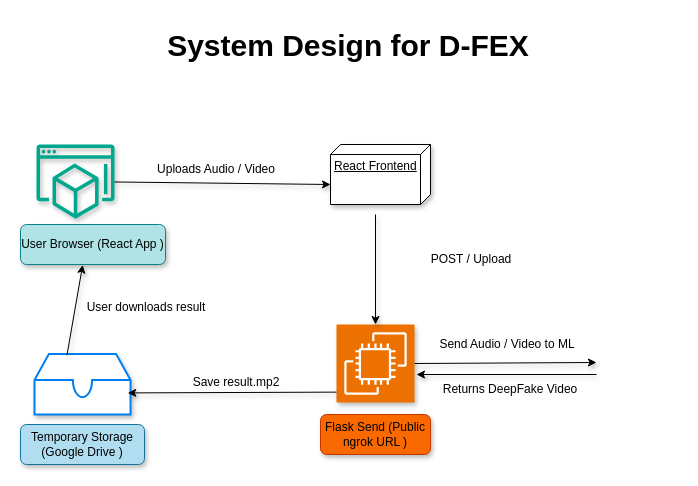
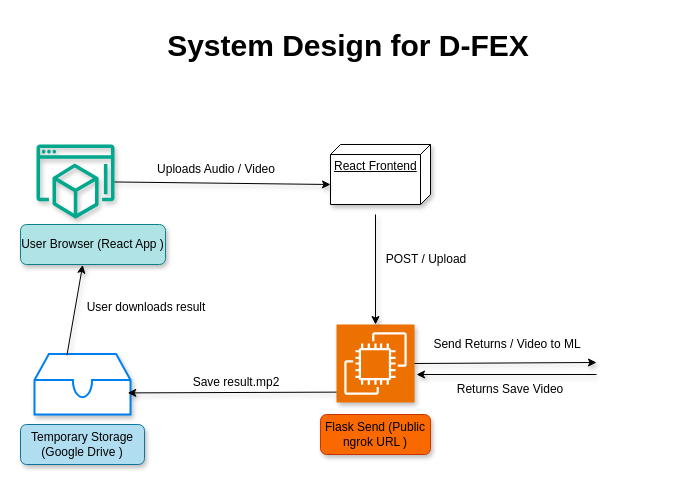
- <mxCell id="10" value="POST / Upload" style="text;strokeColor=none;align=center;fillColor=none;html=1;verticalAlign=middle;whiteSpace=wrap;rounded=0;shadow=1;" vertex="1" parent="1"><mxGeometry x="411" y="244" width="120" height="30" as="geometry" /></mxCell>
+ <mxCell id="10" value="POST / Upload" style="text;strokeColor=none;align=center;fillColor=none;html=1;verticalAlign=middle;whiteSpace=wrap;rounded=0;shadow=1;" vertex="1" parent="1"><mxGeometry x="366" y="244" width="120" height="30" as="geometry" /></mxCell>
- <mxCell id="13" value="Send Audio / Video to ML" style="text;strokeColor=none;align=center;fillColor=none;html=1;verticalAlign=middle;whiteSpace=wrap;rounded=0;shadow=1;" vertex="1" parent="1"><mxGeometry x="414" y="324" width="186" height="40" as="geometry" /></mxCell>
+ <mxCell id="13" value="Send Returns / Video to ML" style="text;strokeColor=none;align=center;fillColor=none;html=1;verticalAlign=middle;whiteSpace=wrap;rounded=0;shadow=1;" vertex="1" parent="1"><mxGeometry x="414" y="324" width="186" height="40" as="geometry" /></mxCell>
- <mxCell id="15" value="Returns DeepFake Video" style="text;strokeColor=none;align=center;fillColor=none;html=1;verticalAlign=middle;whiteSpace=wrap;rounded=0;shadow=1;" vertex="1" parent="1"><mxGeometry x="430" y="374" width="160" height="30" as="geometry" /></mxCell>
+ <mxCell id="15" value="Returns Save Video" style="text;strokeColor=none;align=center;fillColor=none;html=1;verticalAlign=middle;whiteSpace=wrap;rounded=0;shadow=1;" vertex="1" parent="1"><mxGeometry x="430" y="374" width="160" height="30" as="geometry" /></mxCell>
